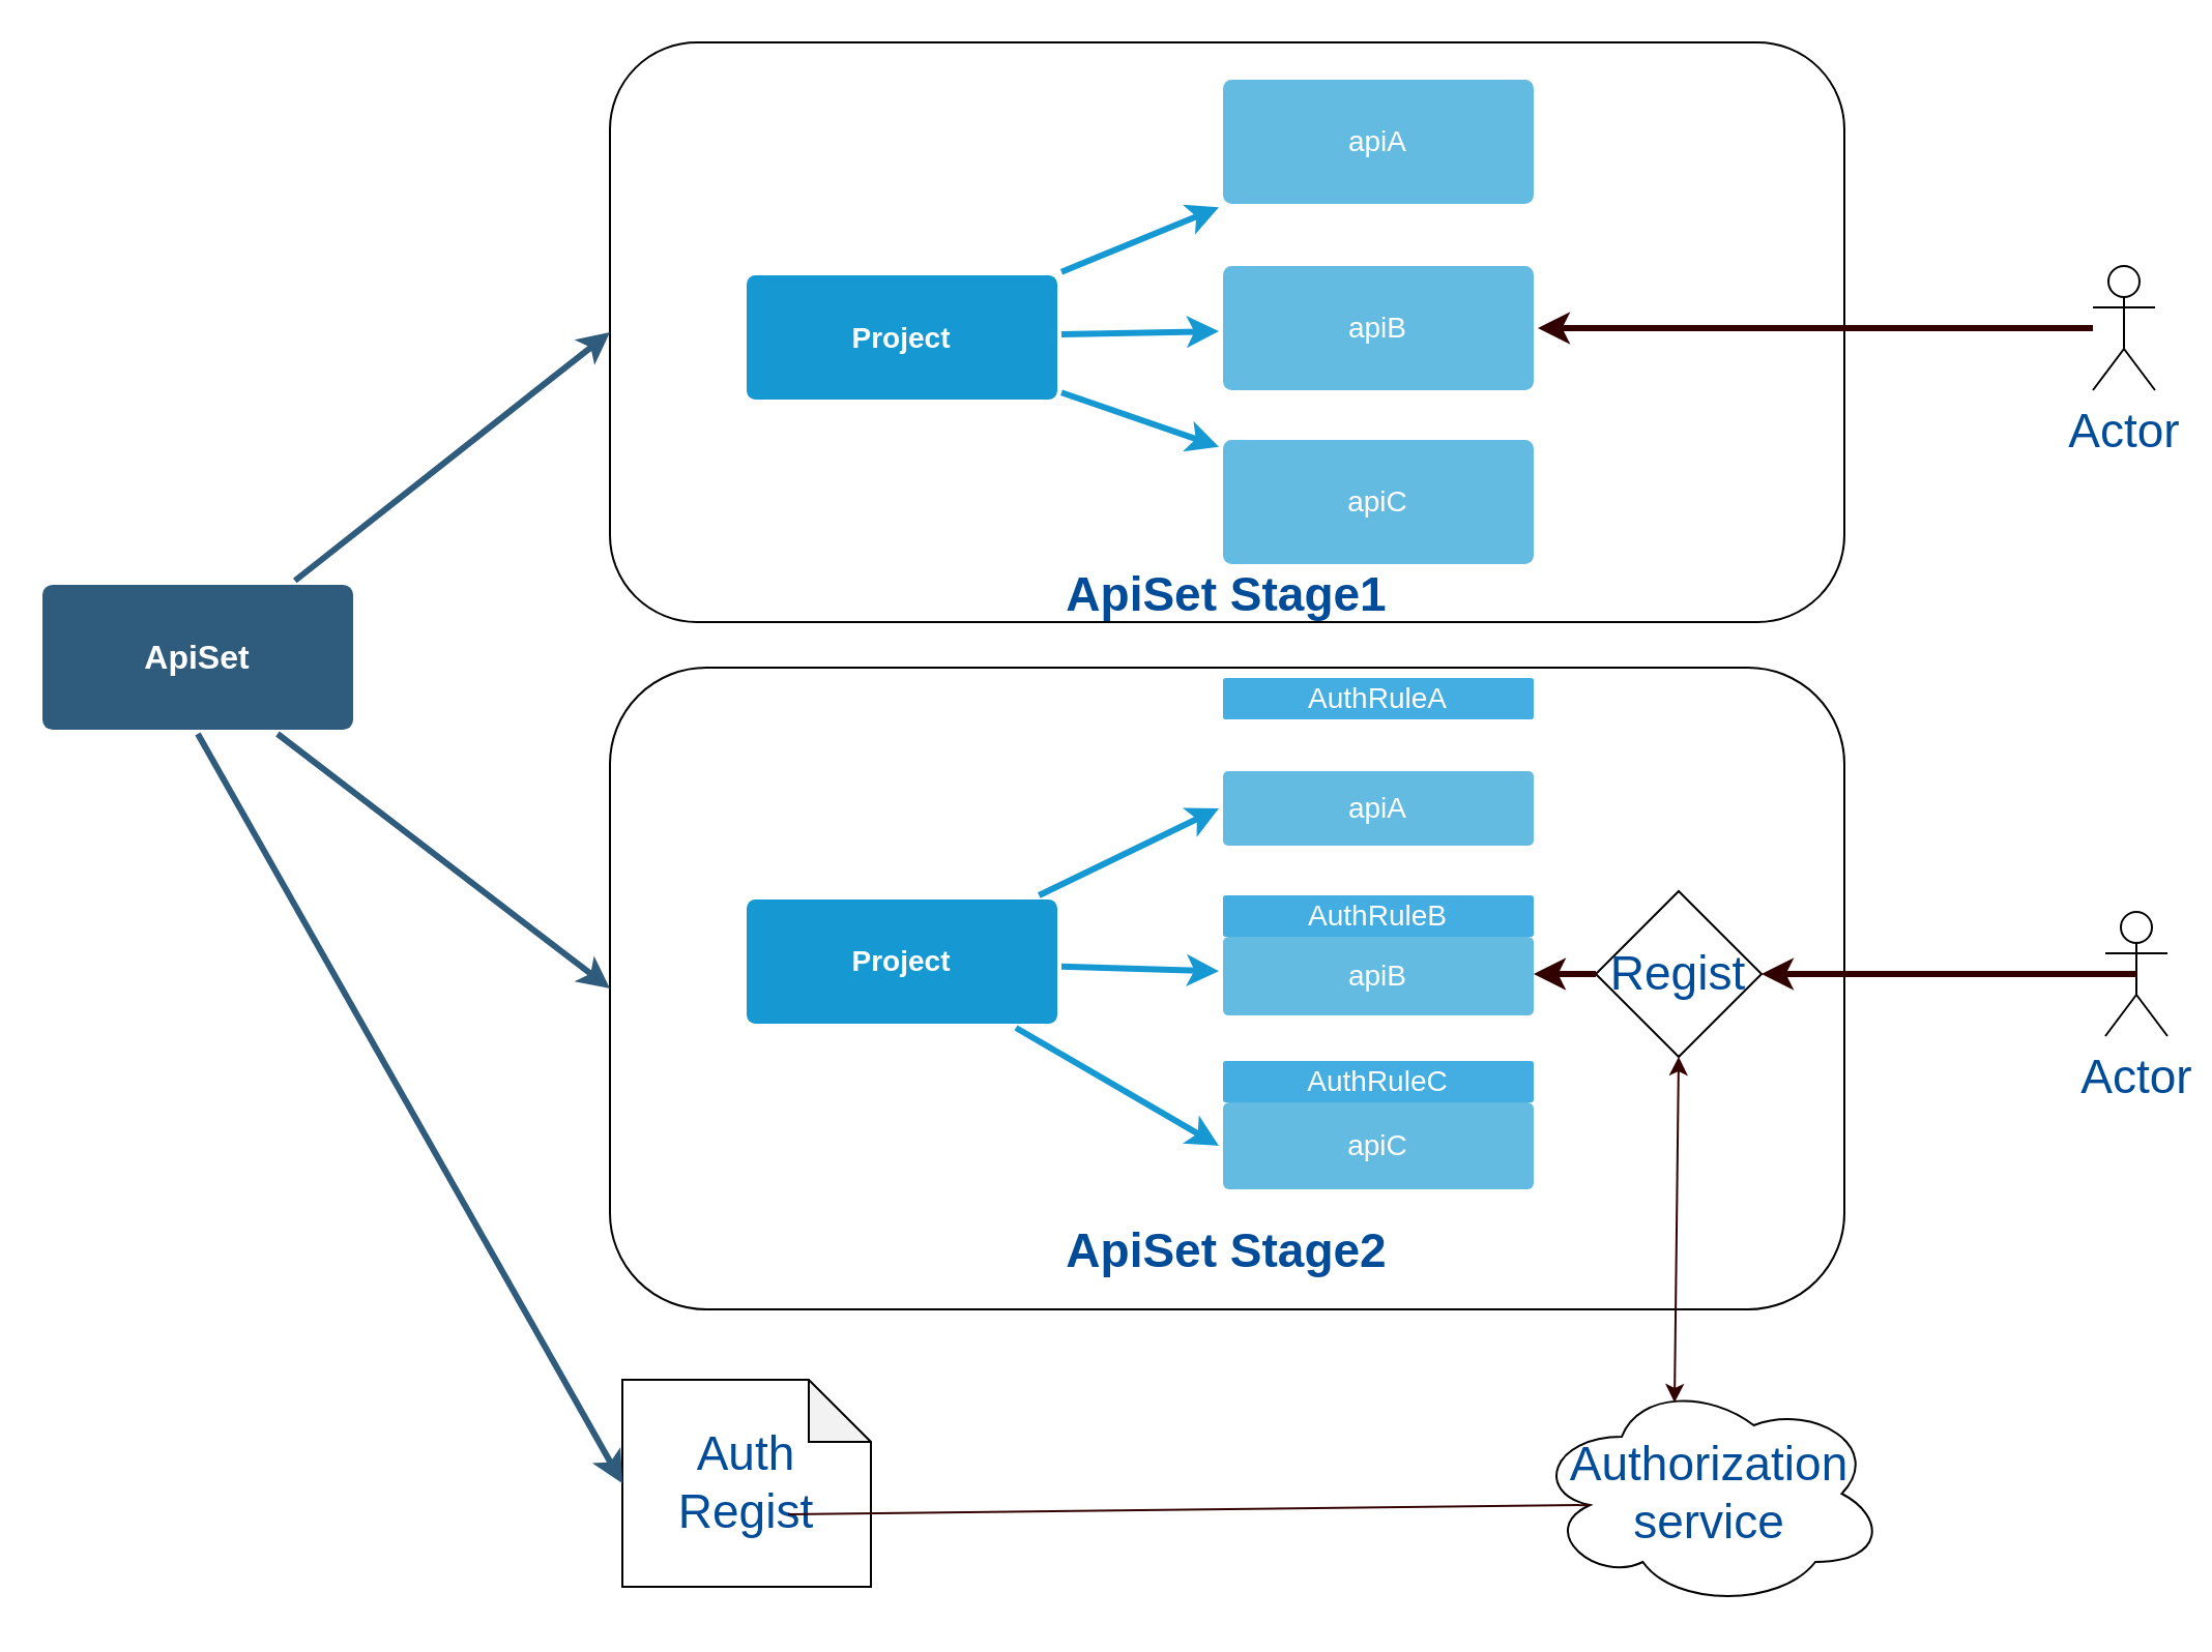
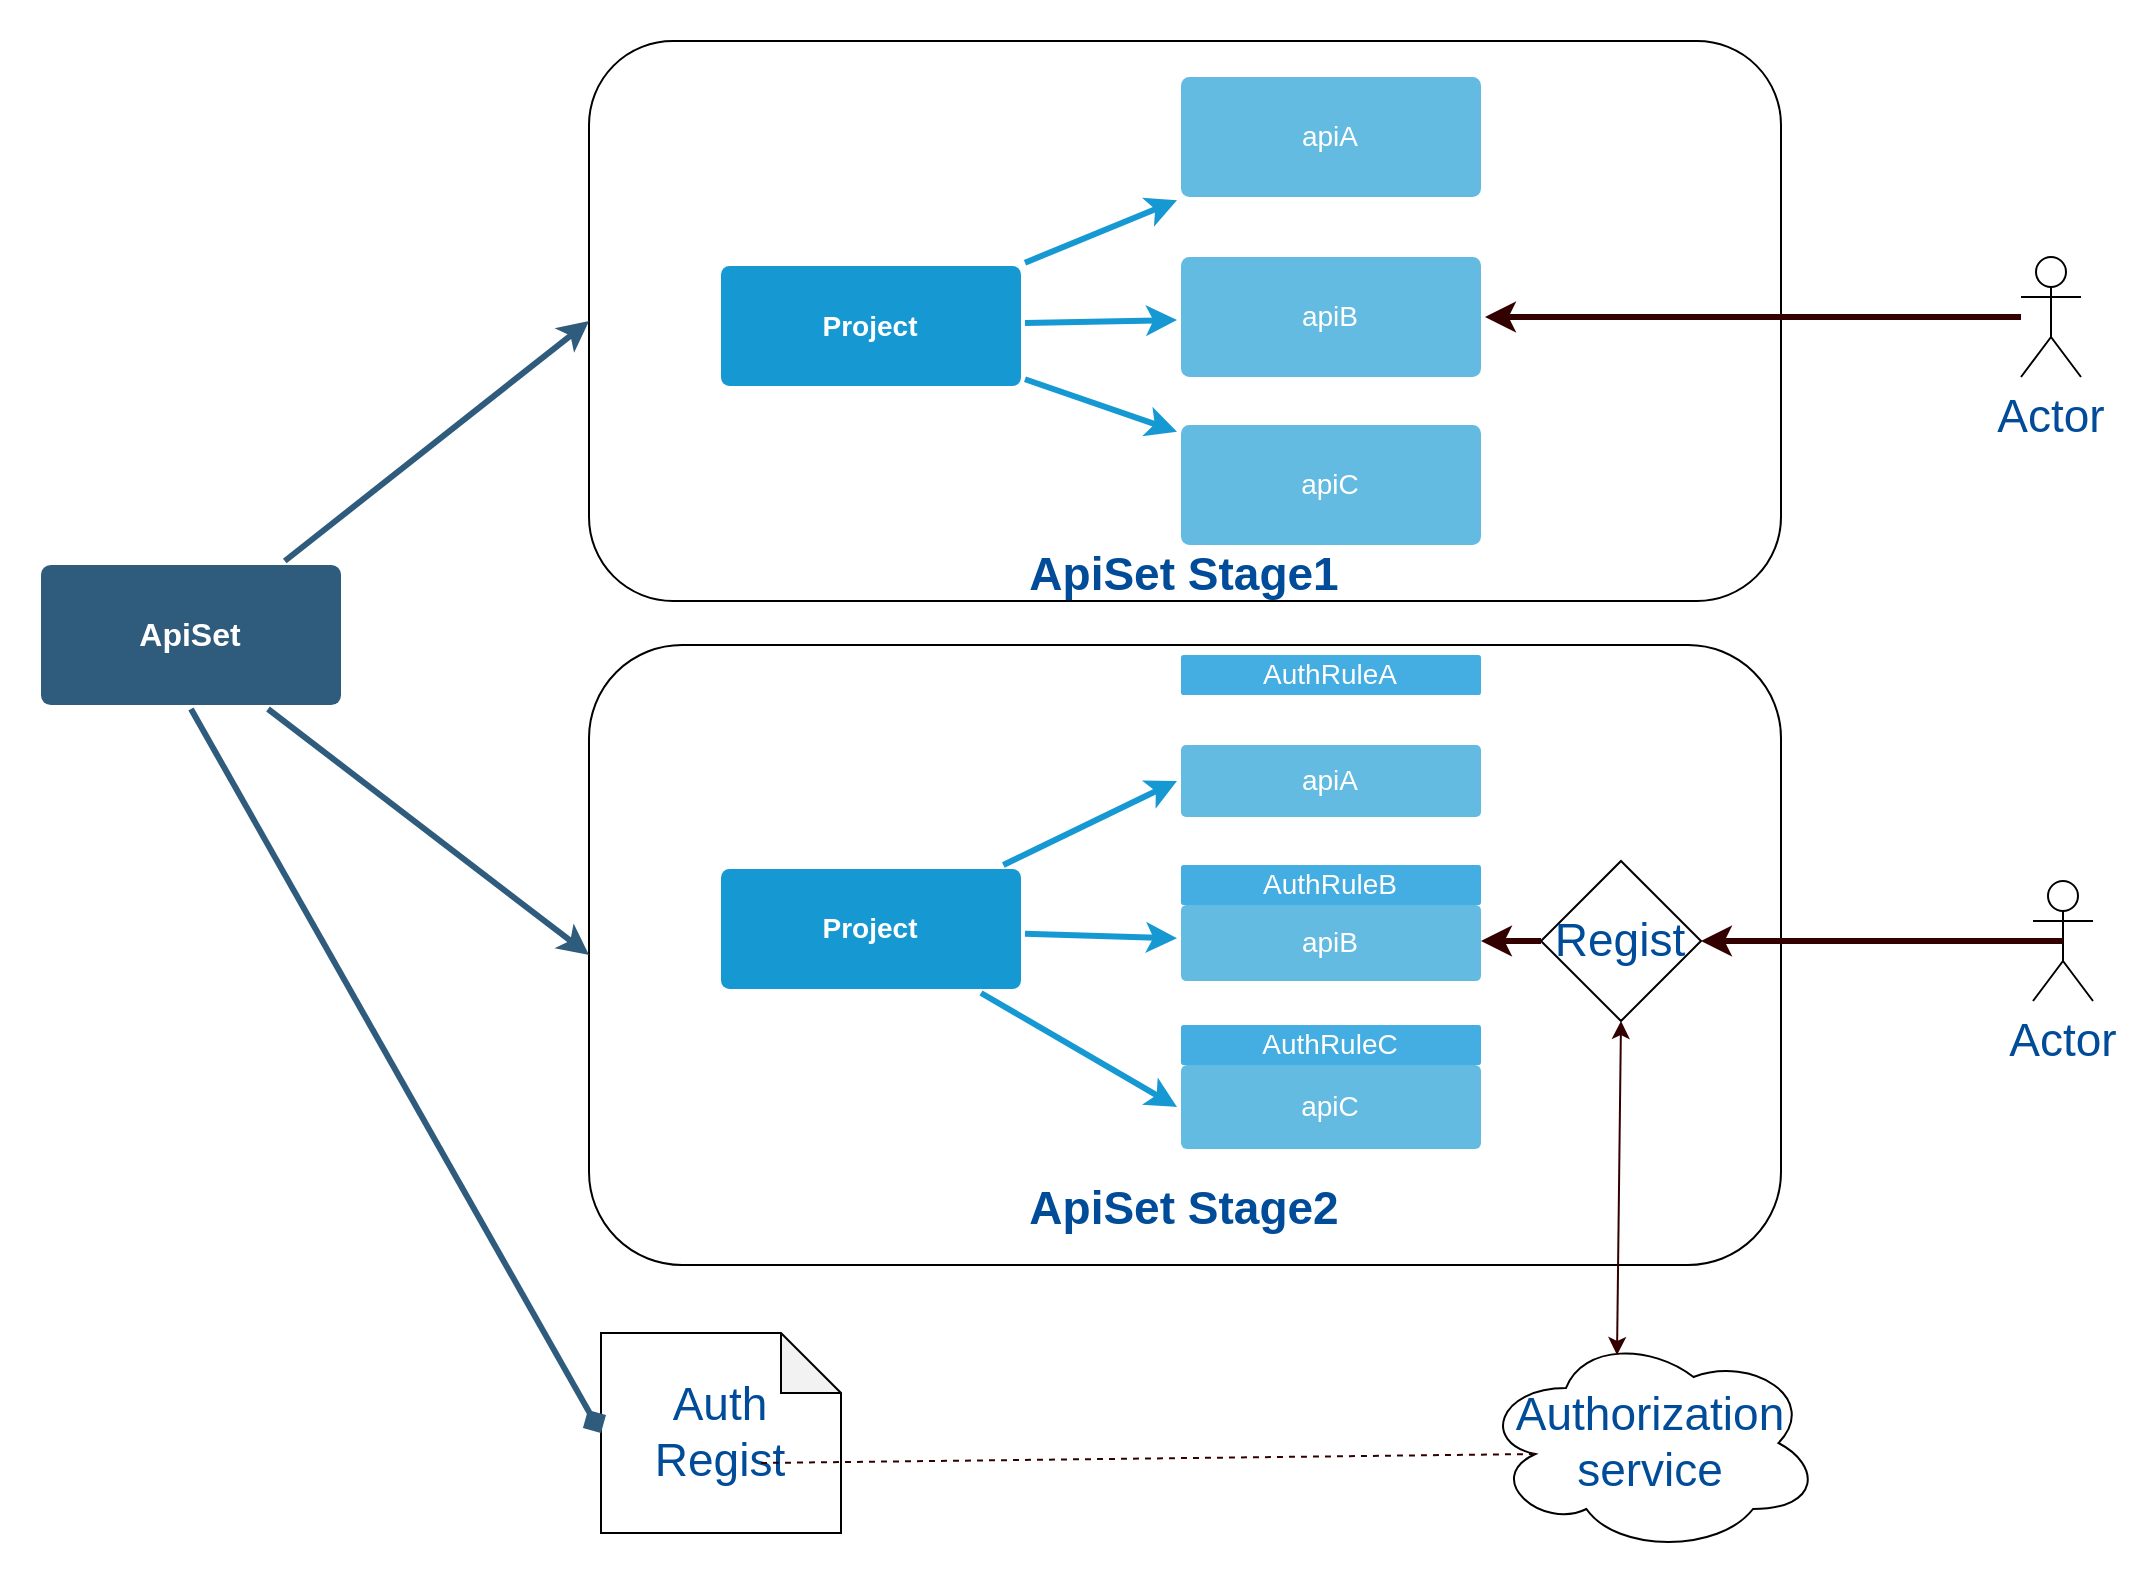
- <mxCell id="30" value="" style="edgeStyle=none;rounded=0;jumpStyle=none;html=1;shadow=0;labelBackgroundColor=none;startArrow=none;startFill=0;endArrow=classic;endFill=1;jettySize=auto;orthogonalLoop=1;strokeColor=#2F5B7C;strokeWidth=3;fontFamily=Helvetica;fontSize=16;fontColor=#23445D;spacing=5;exitX=0.5;exitY=1;exitDx=0;exitDy=0;entryX=0;entryY=0.5;entryDx=0;entryDy=0;entryPerimeter=0;" edge="1" parent="1" source="4" target="29"><mxGeometry relative="1" as="geometry"><mxPoint x="143.5" y="332" as="sourcePoint" /><mxPoint x="304" y="455" as="targetPoint" /></mxGeometry></mxCell>
+ <mxCell id="30" value="" style="edgeStyle=none;rounded=0;jumpStyle=none;html=1;shadow=0;labelBackgroundColor=none;startArrow=none;startFill=0;endArrow=diamond;endFill=1;jettySize=auto;orthogonalLoop=1;strokeColor=#2F5B7C;strokeWidth=3;fontFamily=Helvetica;fontSize=16;fontColor=#23445D;spacing=5;exitX=0.5;exitY=1;exitDx=0;exitDy=0;entryX=0;entryY=0.5;entryDx=0;entryDy=0;entryPerimeter=0;" edge="1" parent="1" source="4" target="29"><mxGeometry relative="1" as="geometry"><mxPoint x="143.5" y="332" as="sourcePoint" /><mxPoint x="304" y="455" as="targetPoint" /></mxGeometry></mxCell>
- <mxCell id="31" value="" style="endArrow=none;html=1;rounded=0;fontSize=23;fontColor=#004C99;strokeColor=#330000;exitX=0;exitY=0;exitDx=80;exitDy=65;exitPerimeter=0;entryX=0.16;entryY=0.55;entryDx=0;entryDy=0;entryPerimeter=0;" edge="1" parent="1" source="29" target="27"><mxGeometry width="50" height="50" relative="1" as="geometry"><mxPoint x="250" y="440" as="sourcePoint" /><mxPoint x="730" y="750" as="targetPoint" /></mxGeometry></mxCell>
+ <mxCell id="31" value="" style="endArrow=none;html=1;rounded=0;fontSize=23;fontColor=#004C99;strokeColor=#330000;exitX=0;exitY=0;exitDx=80;exitDy=65;exitPerimeter=0;entryX=0.16;entryY=0.55;entryDx=0;entryDy=0;entryPerimeter=0;dashed=1;" edge="1" parent="1" source="29" target="27"><mxGeometry width="50" height="50" relative="1" as="geometry"><mxPoint x="250" y="440" as="sourcePoint" /><mxPoint x="730" y="750" as="targetPoint" /></mxGeometry></mxCell>
